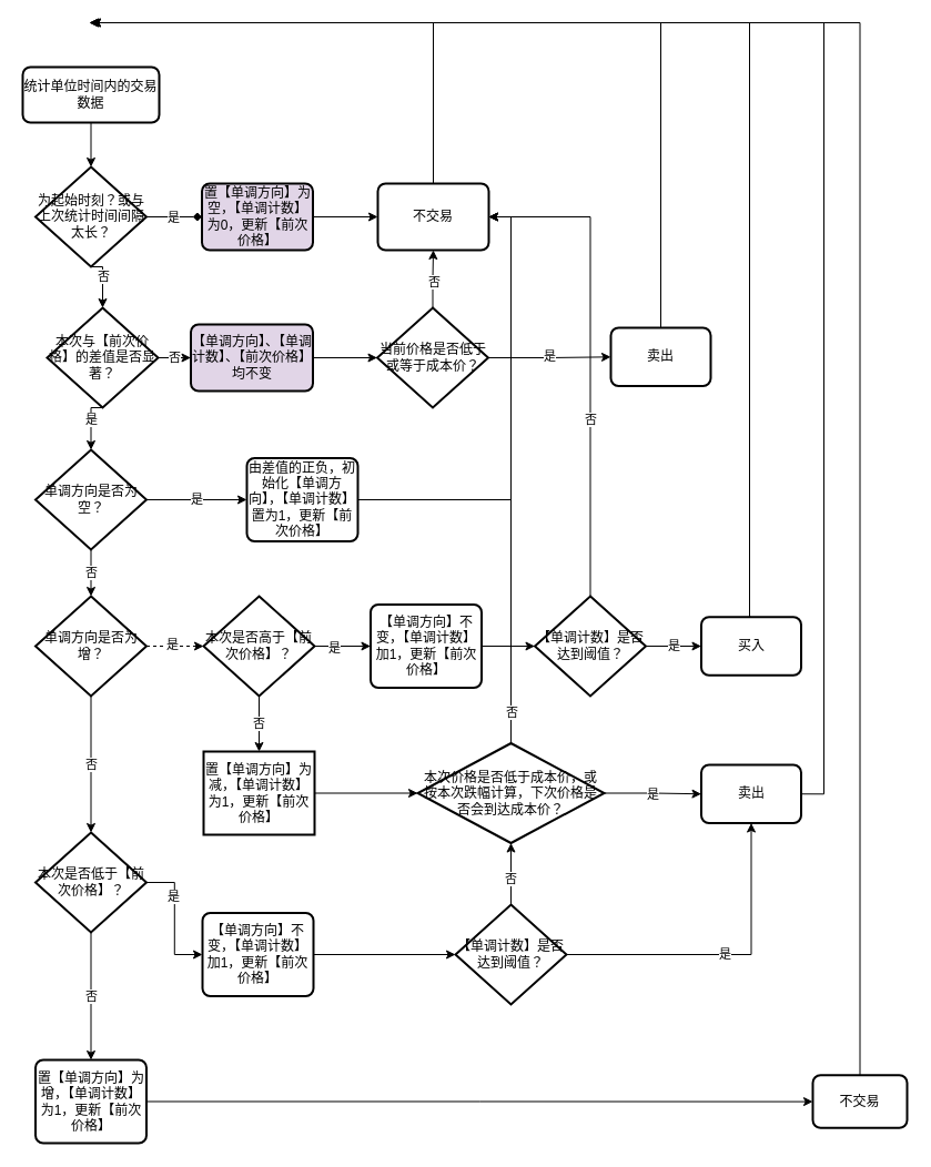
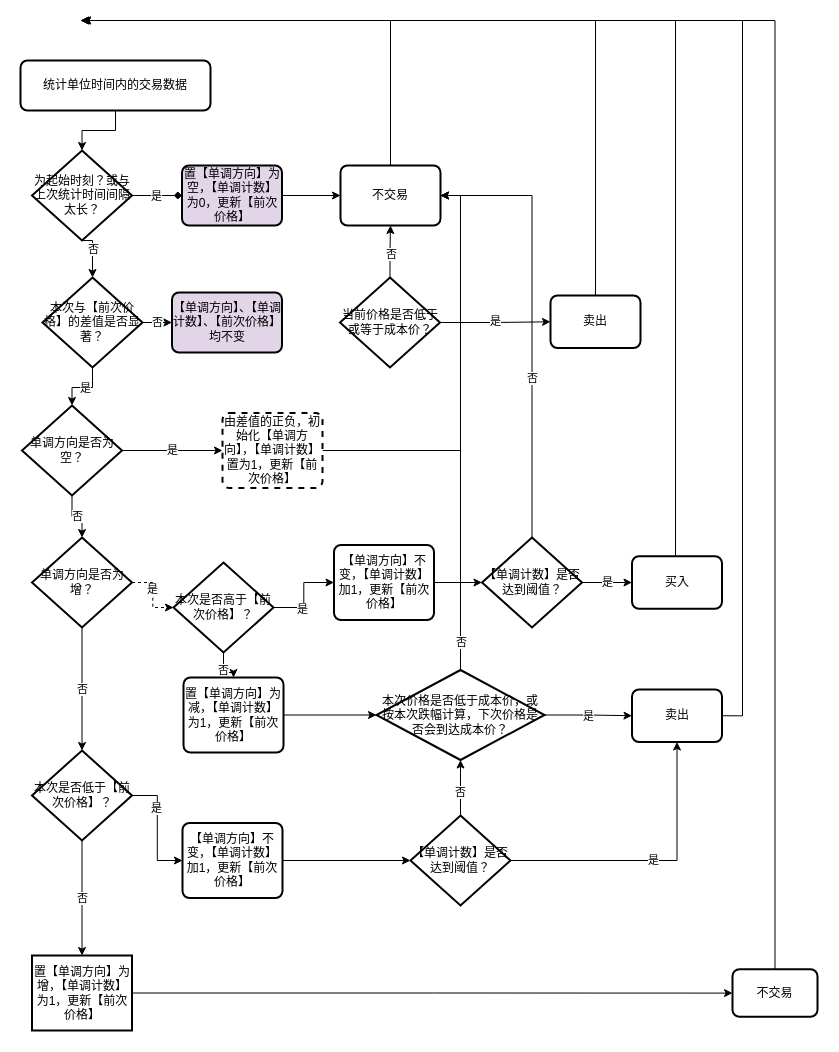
- <mxCell id="3" value="统计单位时间内的交易数据" style="rounded=1;whiteSpace=wrap;html=1;absoluteArcSize=1;arcSize=14;strokeWidth=2;" vertex="1" parent="1"><mxGeometry x="20" y="60" width="123" height="50" as="geometry" /></mxCell>
+ <mxCell id="3" value="统计单位时间内的交易数据" style="rounded=1;whiteSpace=wrap;html=1;absoluteArcSize=1;arcSize=14;strokeWidth=2;" vertex="1" parent="1"><mxGeometry x="20" y="60" width="190" height="50" as="geometry" /></mxCell>
- <mxCell id="26" style="edgeStyle=orthogonalEdgeStyle;rounded=0;orthogonalLoop=1;jettySize=auto;html=1;exitX=1;exitY=0.5;exitDx=0;exitDy=0;entryX=0;entryY=0.5;entryDx=0;entryDy=0;entryPerimeter=0;" edge="1" parent="1" source="27" target="65"><mxGeometry relative="1" as="geometry"><mxPoint x="450" y="200" as="targetPoint" /></mxGeometry></mxCell>
- <mxCell id="14" value="单调方向是否为空？" style="strokeWidth=2;html=1;shape=mxgraph.flowchart.decision;whiteSpace=wrap;" vertex="1" parent="1"><mxGeometry x="31.5" y="405" width="100" height="90" as="geometry" /></mxCell>
+ <mxCell id="14" value="单调方向是否为空？" style="strokeWidth=2;html=1;shape=mxgraph.flowchart.decision;whiteSpace=wrap;" vertex="1" parent="1"><mxGeometry x="21.5" y="405" width="100" height="90" as="geometry" /></mxCell>
- <mxCell id="16" value="由差值的正负，初始化【单调方向】，【单调计数】置为1，更新【前次价格】" style="rounded=1;whiteSpace=wrap;html=1;absoluteArcSize=1;arcSize=14;strokeWidth=2;" vertex="1" parent="1"><mxGeometry x="222" y="412.5" width="100" height="75" as="geometry" /></mxCell>
+ <mxCell id="16" value="由差值的正负，初始化【单调方向】，【单调计数】置为1，更新【前次价格】" style="rounded=1;whiteSpace=wrap;html=1;absoluteArcSize=1;arcSize=14;strokeWidth=2;dashed=1;" vertex="1" parent="1"><mxGeometry x="222" y="412.5" width="100" height="75" as="geometry" /></mxCell>
- <mxCell id="31" value="本次是否高于【前次价格】？" style="strokeWidth=2;html=1;shape=mxgraph.flowchart.decision;whiteSpace=wrap;" vertex="1" parent="1"><mxGeometry x="183" y="537" width="100" height="90" as="geometry" /></mxCell>
+ <mxCell id="31" value="本次是否高于【前次价格】？" style="strokeWidth=2;html=1;shape=mxgraph.flowchart.decision;whiteSpace=wrap;" vertex="1" parent="1"><mxGeometry x="173" y="562" width="100" height="90" as="geometry" /></mxCell>
- <mxCell id="43" value="置【单调方向】为减，【单调计数】为1，更新【前次价格】" style="whiteSpace=wrap;html=1;absoluteArcSize=1;arcSize=14;strokeWidth=2;rounded=0;" vertex="1" parent="1"><mxGeometry x="183" y="677" width="100" height="75" as="geometry" /></mxCell>
+ <mxCell id="43" value="置【单调方向】为减，【单调计数】为1，更新【前次价格】" style="rounded=1;whiteSpace=wrap;html=1;absoluteArcSize=1;arcSize=14;strokeWidth=2;" vertex="1" parent="1"><mxGeometry x="183" y="677" width="100" height="75" as="geometry" /></mxCell>
- <mxCell id="54" value="置【单调方向】为增，【单调计数】为1，更新【前次价格】" style="rounded=1;whiteSpace=wrap;html=1;absoluteArcSize=1;arcSize=14;strokeWidth=2;" vertex="1" parent="1"><mxGeometry x="31.5" y="955" width="100" height="75" as="geometry" /></mxCell>
+ <mxCell id="54" value="置【单调方向】为增，【单调计数】为1，更新【前次价格】" style="whiteSpace=wrap;html=1;absoluteArcSize=1;arcSize=14;strokeWidth=2;rounded=0;" vertex="1" parent="1"><mxGeometry x="31.5" y="955" width="100" height="75" as="geometry" /></mxCell>
